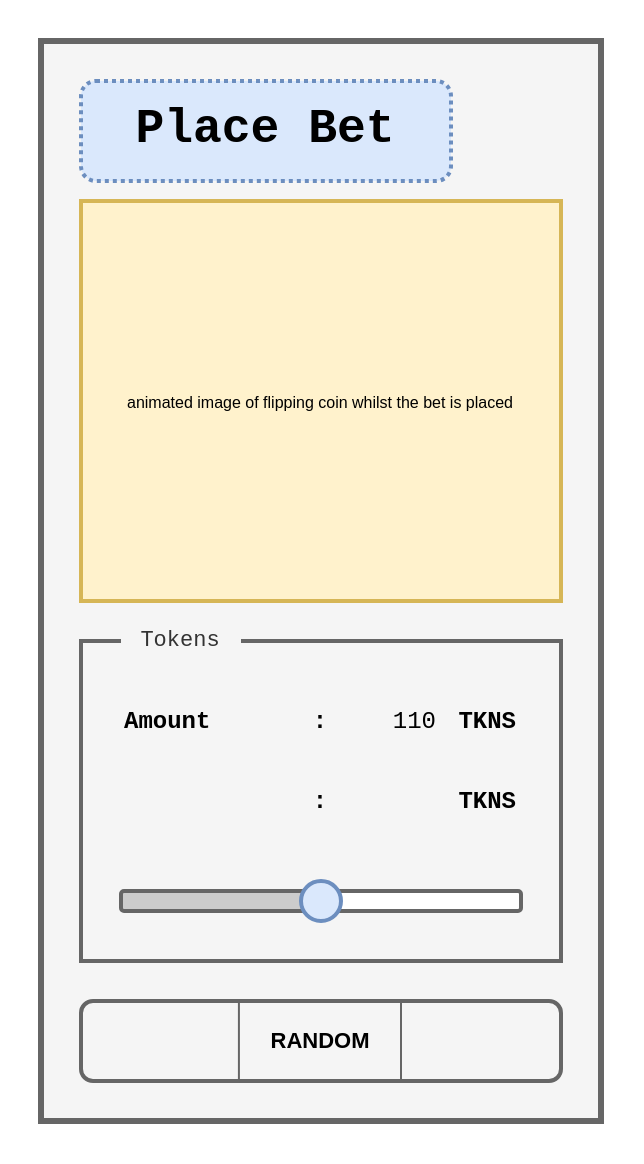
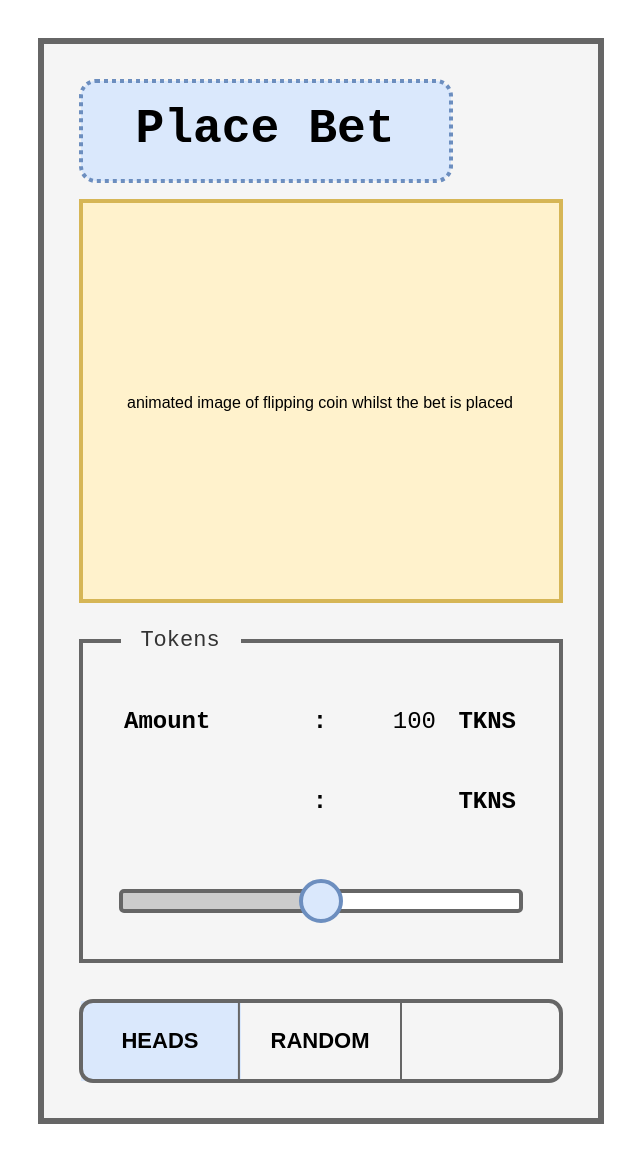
- <mxCell id="9" value="&lt;font face=&quot;Courier New&quot;&gt;110&lt;/font&gt;" style="text;html=1;strokeColor=none;fillColor=none;align=right;verticalAlign=middle;whiteSpace=wrap;rounded=0;fontStyle=0" vertex="1" parent="6"><mxGeometry x="120" width="40" height="40" as="geometry" /></mxCell>
+ <mxCell id="9" value="&lt;font face=&quot;Courier New&quot;&gt;100&lt;/font&gt;" style="text;html=1;strokeColor=none;fillColor=none;align=right;verticalAlign=middle;whiteSpace=wrap;rounded=0;fontStyle=0" vertex="1" parent="6"><mxGeometry x="120" width="40" height="40" as="geometry" /></mxCell>
+ <mxCell id="20" value="HEADS" style="rounded=0;whiteSpace=wrap;html=1;shadow=0;glass=0;sketch=0;strokeWidth=2;fillColor=#dae8fc;fontSize=11;align=center;fontStyle=1;strokeColor=none;" vertex="1" parent="19"><mxGeometry width="80" height="40" as="geometry" /></mxCell>
